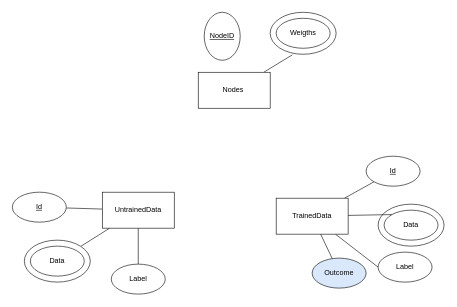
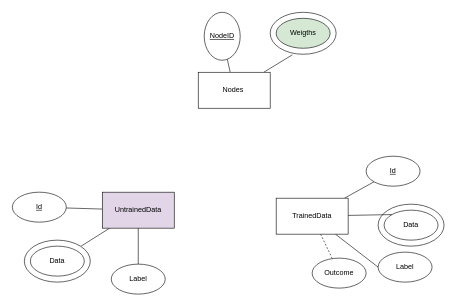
- <mxCell id="22" value="Weigths" style="ellipse;whiteSpace=wrap;html=1;" vertex="1" parent="1"><mxGeometry x="460" y="30" width="90" height="50" as="geometry" /></mxCell>
+ <mxCell id="22" value="Weigths" style="ellipse;whiteSpace=wrap;html=1;fillColor=#d5e8d4;" vertex="1" parent="1"><mxGeometry x="460" y="30" width="90" height="50" as="geometry" /></mxCell>
+ <mxCell id="3" style="edgeStyle=none;html=1;endArrow=none;endFill=0;" edge="1" parent="1" source="5" target="16"><mxGeometry relative="1" as="geometry" /></mxCell>
- <mxCell id="9" value="UntrainedData" style="rounded=0;whiteSpace=wrap;html=1;" vertex="1" parent="1"><mxGeometry x="170" y="320" width="120" height="60" as="geometry" /></mxCell>
+ <mxCell id="9" value="UntrainedData" style="rounded=0;whiteSpace=wrap;html=1;fillColor=#e1d5e7;" vertex="1" parent="1"><mxGeometry x="170" y="320" width="120" height="60" as="geometry" /></mxCell>
- <mxCell id="13" style="edgeStyle=none;html=1;endArrow=none;endFill=0;" edge="1" parent="1" source="14" target="25"><mxGeometry relative="1" as="geometry" /></mxCell>
+ <mxCell id="13" style="edgeStyle=none;html=1;endArrow=none;endFill=0;dashed=1;" edge="1" parent="1" source="14" target="25"><mxGeometry relative="1" as="geometry" /></mxCell>
- <mxCell id="25" value="Outcome" style="ellipse;whiteSpace=wrap;html=1;fillColor=#dae8fc;" vertex="1" parent="1"><mxGeometry x="520" y="430" width="90" height="50" as="geometry" /></mxCell>
+ <mxCell id="25" value="Outcome" style="ellipse;whiteSpace=wrap;html=1;" vertex="1" parent="1"><mxGeometry x="520" y="430" width="90" height="50" as="geometry" /></mxCell>
